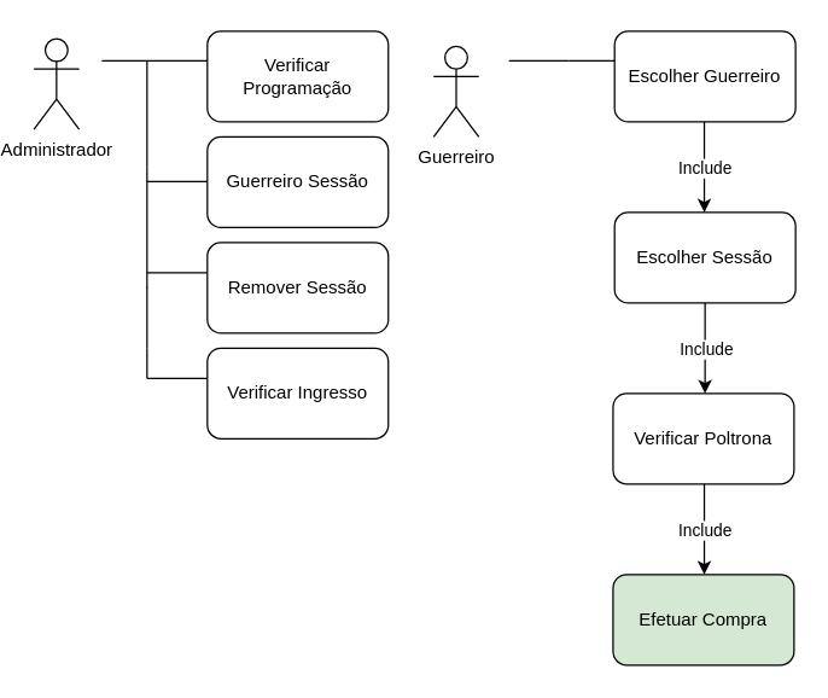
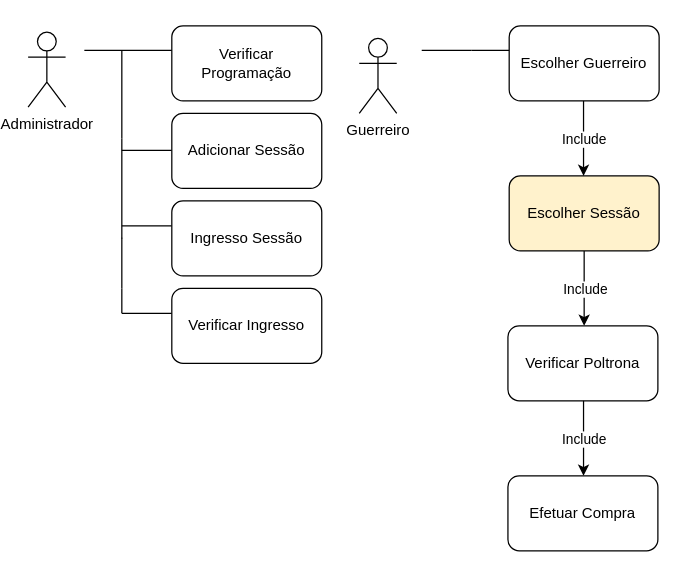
- <mxCell id="9" value="Guerreiro Sessão" style="rounded=1;whiteSpace=wrap;html=1;" vertex="1" parent="1"><mxGeometry x="135" y="90" width="120" height="60" as="geometry" /></mxCell>
+ <mxCell id="9" value="Adicionar Sessão" style="rounded=1;whiteSpace=wrap;html=1;" vertex="1" parent="1"><mxGeometry x="135" y="90" width="120" height="60" as="geometry" /></mxCell>
- <mxCell id="22" value="Escolher Sessão" style="rounded=1;whiteSpace=wrap;html=1;" vertex="1" parent="1"><mxGeometry x="405" y="140" width="120" height="60" as="geometry" /></mxCell>
+ <mxCell id="22" value="Escolher Sessão" style="rounded=1;whiteSpace=wrap;html=1;fillColor=#fff2cc;" vertex="1" parent="1"><mxGeometry x="405" y="140" width="120" height="60" as="geometry" /></mxCell>
- <mxCell id="12" value="Remover Sessão" style="rounded=1;whiteSpace=wrap;html=1;" vertex="1" parent="1"><mxGeometry x="135" y="160" width="120" height="60" as="geometry" /></mxCell>
+ <mxCell id="12" value="Ingresso Sessão" style="rounded=1;whiteSpace=wrap;html=1;" vertex="1" parent="1"><mxGeometry x="135" y="160" width="120" height="60" as="geometry" /></mxCell>
- <mxCell id="28" value="Efetuar Compra" style="rounded=1;whiteSpace=wrap;html=1;fillColor=#d5e8d4;" vertex="1" parent="1"><mxGeometry x="404" y="380" width="120" height="60" as="geometry" /></mxCell>
+ <mxCell id="28" value="Efetuar Compra" style="rounded=1;whiteSpace=wrap;html=1;" vertex="1" parent="1"><mxGeometry x="404" y="380" width="120" height="60" as="geometry" /></mxCell>
